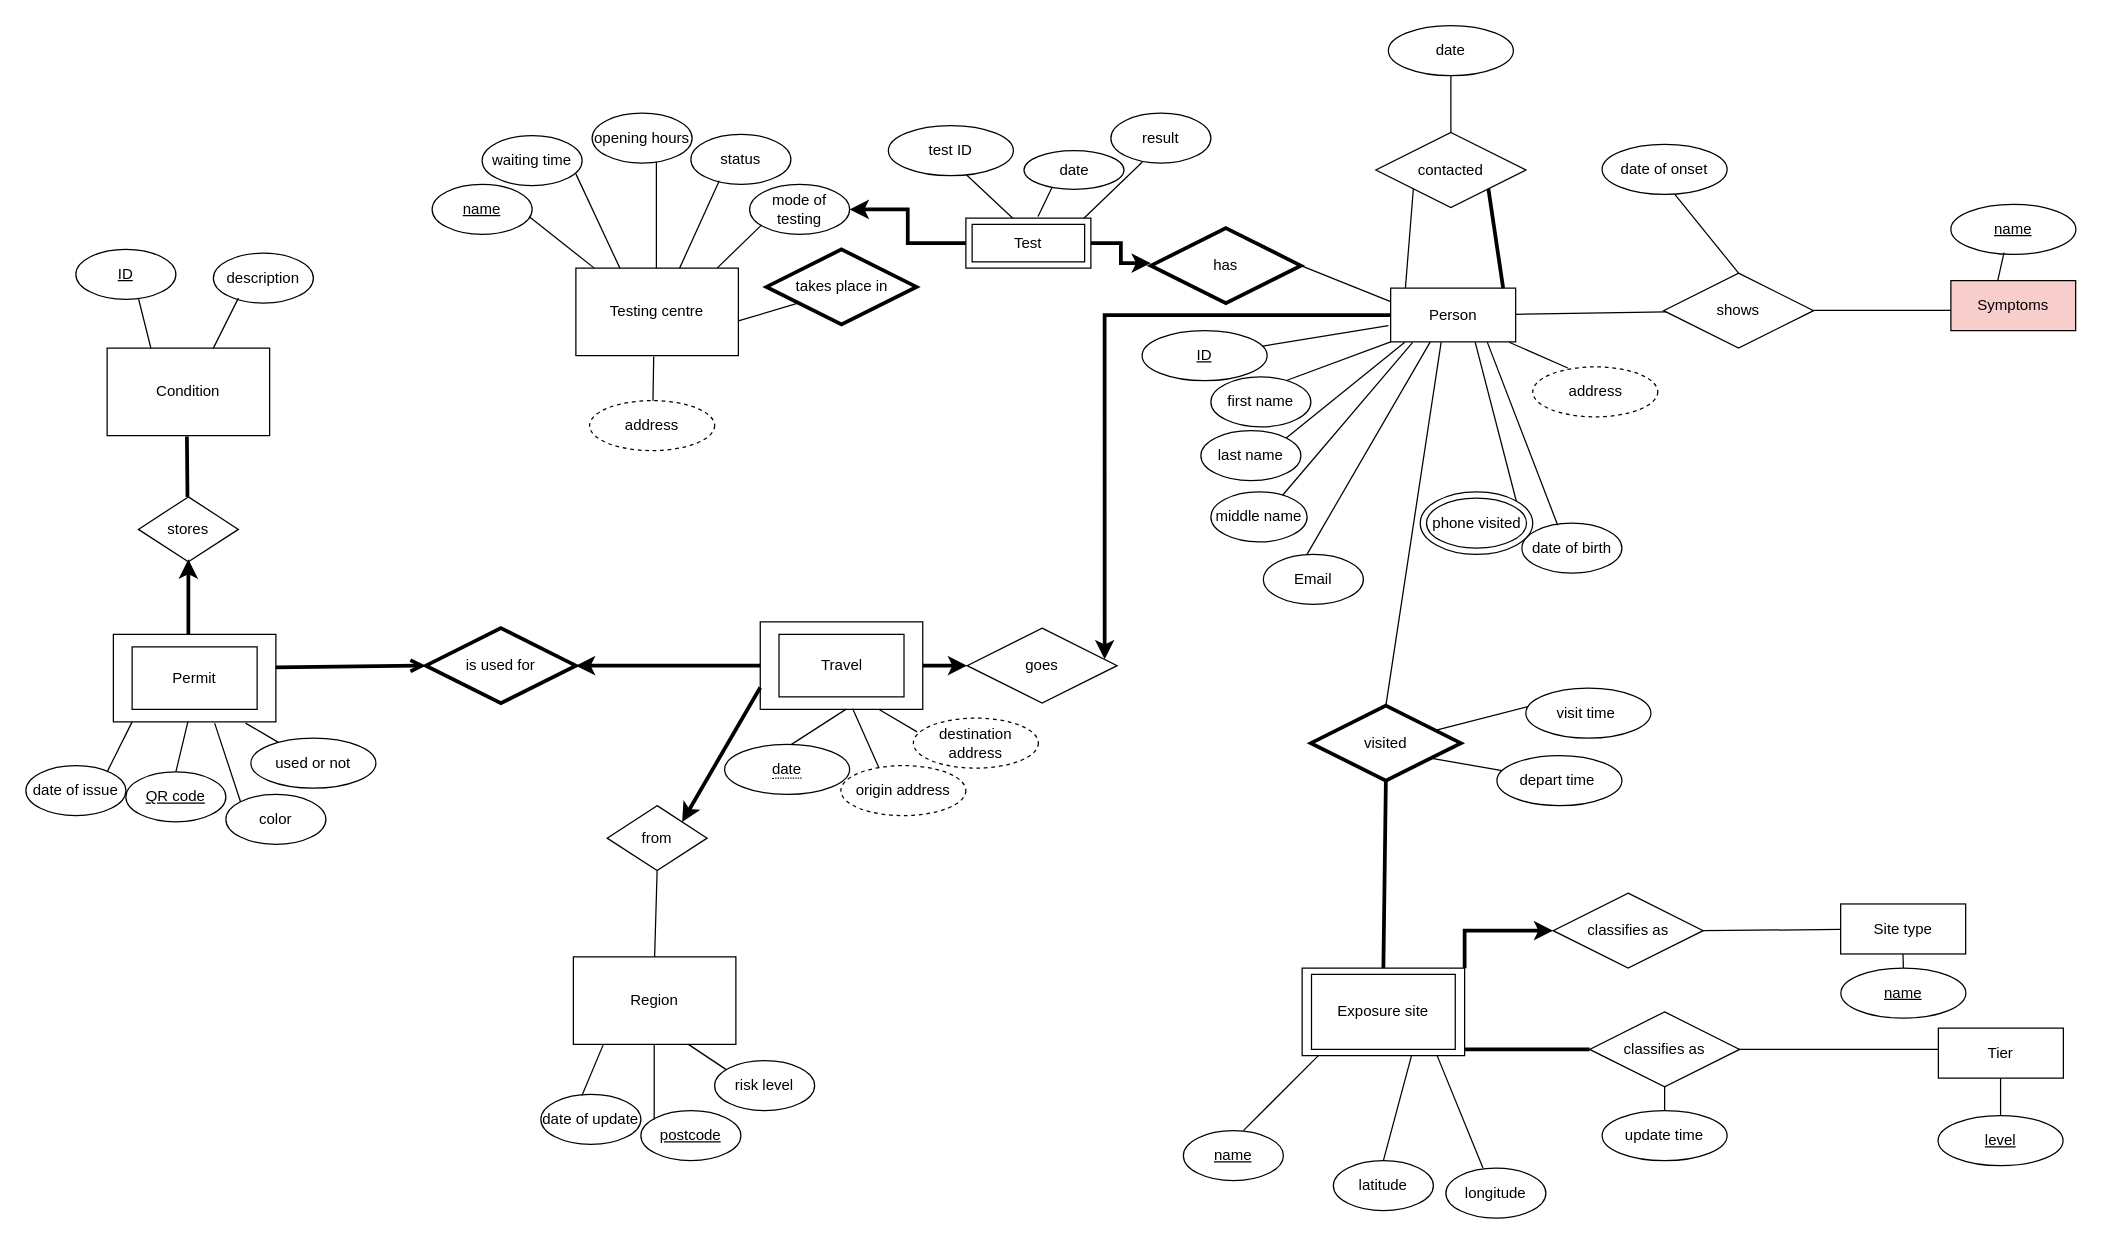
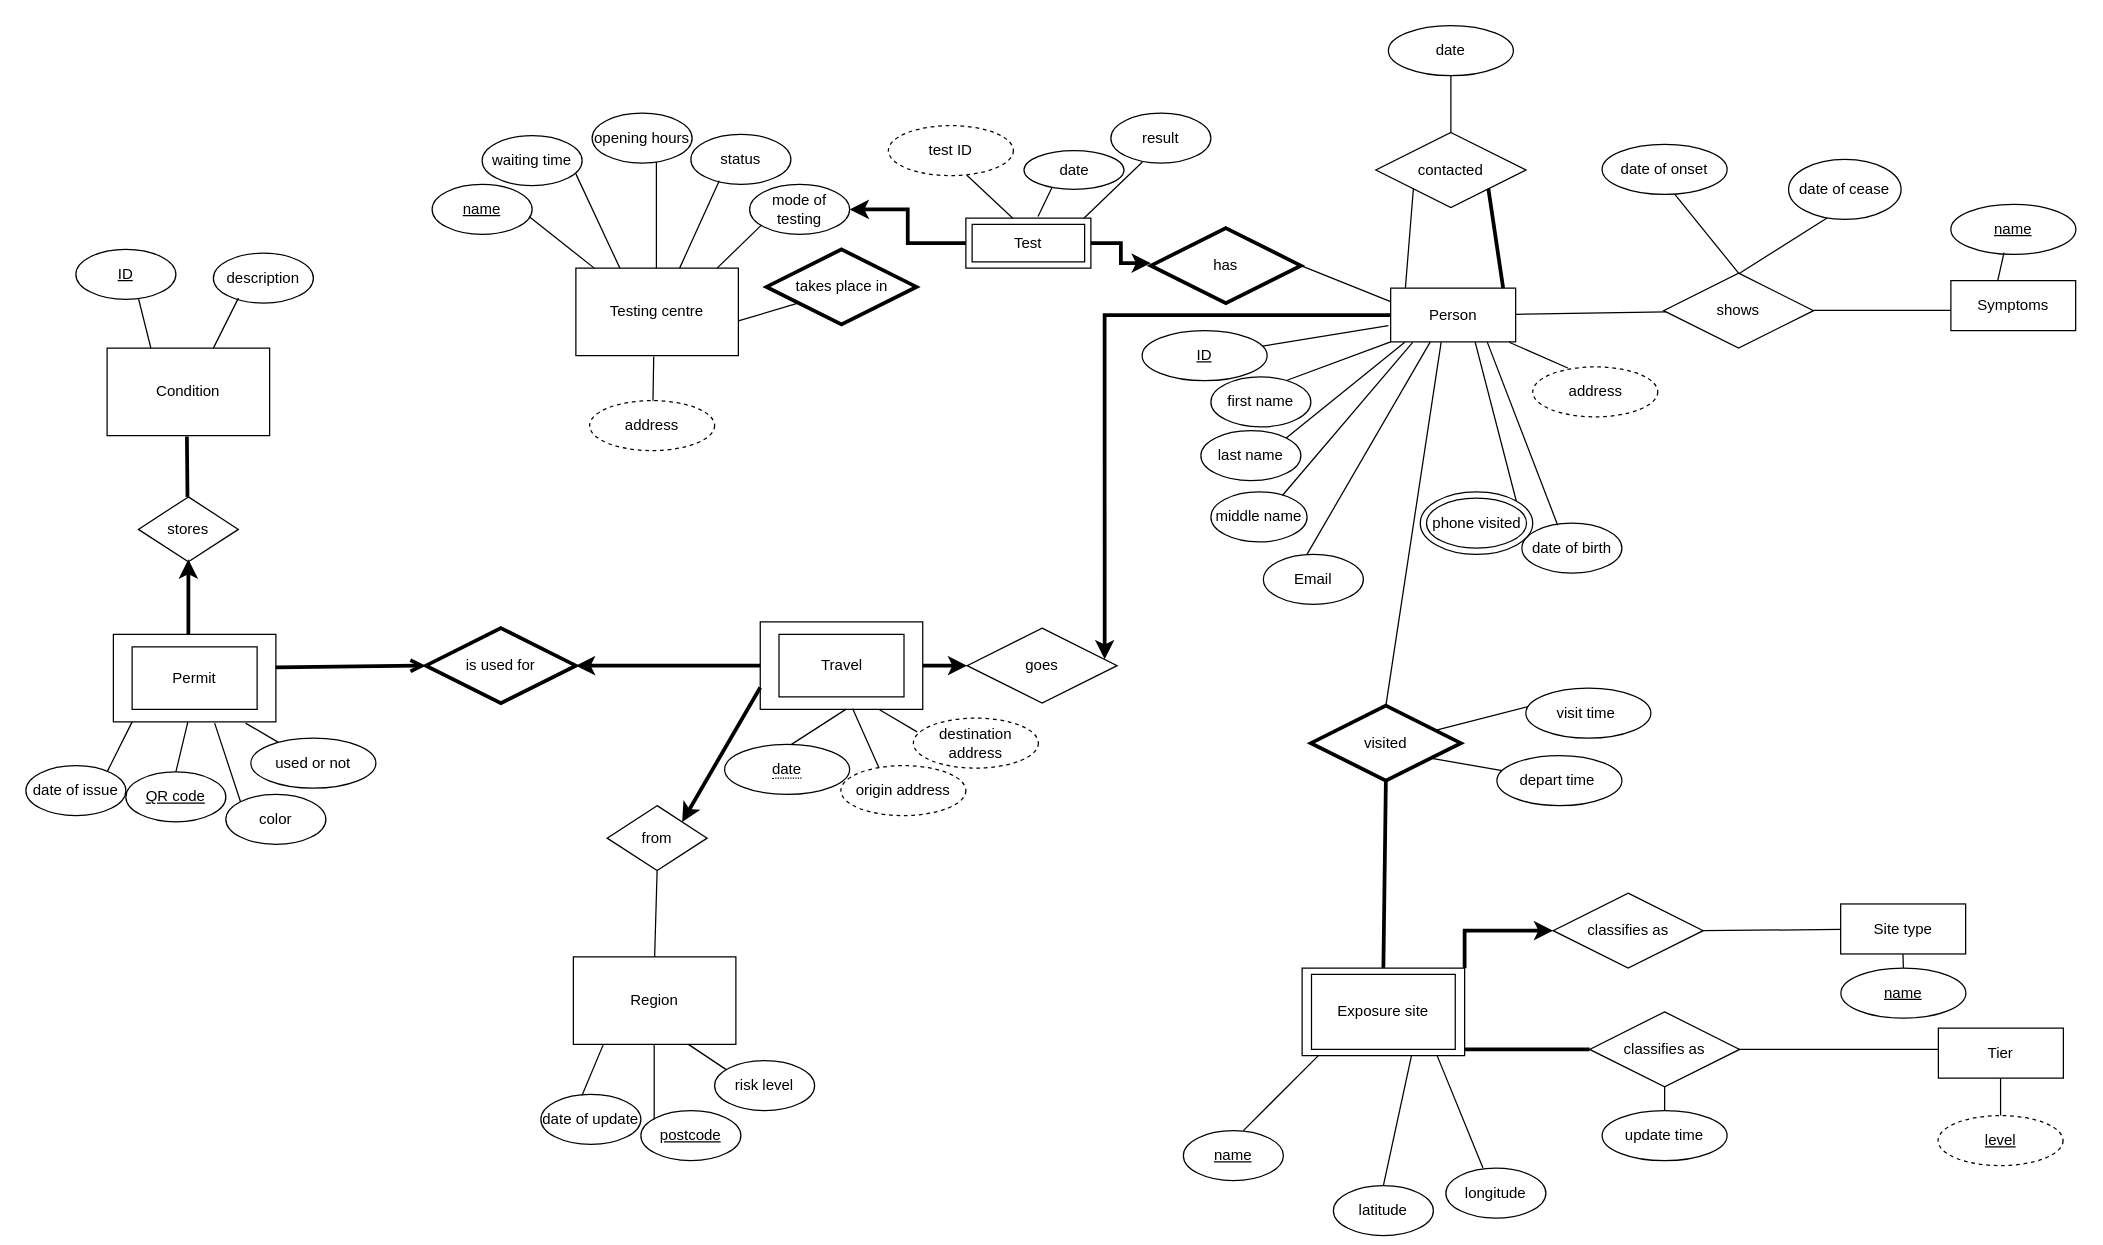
- <mxCell id="123" value="test ID" style="ellipse;whiteSpace=wrap;html=1;align=center;" parent="1" vertex="1"><mxGeometry x="710" y="100" width="100" height="40" as="geometry" /></mxCell>
+ <mxCell id="123" value="test ID" style="ellipse;whiteSpace=wrap;html=1;align=center;dashed=1;" parent="1" vertex="1"><mxGeometry x="710" y="100" width="100" height="40" as="geometry" /></mxCell>
+ <mxCell id="88" value="date of cease" style="ellipse;whiteSpace=wrap;html=1;fillColor=none;gradientColor=none;" parent="1" vertex="1"><mxGeometry x="1430.17" y="127" width="90" height="48" as="geometry" /></mxCell>
+ <mxCell id="89" value="" style="endArrow=none;html=1;rounded=0;entryX=0.342;entryY=0.978;entryDx=0;entryDy=0;entryPerimeter=0;exitX=0.504;exitY=0.004;exitDx=0;exitDy=0;exitPerimeter=0;" parent="1" source="81" target="88" edge="1"><mxGeometry relative="1" as="geometry"><mxPoint x="1390.17" y="217" as="sourcePoint" /><mxPoint x="1460.17" y="177" as="targetPoint" /></mxGeometry></mxCell>
- <mxCell id="83" value="Symptoms" style="whiteSpace=wrap;html=1;align=center;strokeWidth=1;fillColor=#f8cecc;" parent="1" vertex="1"><mxGeometry x="1560" y="224" width="99.83" height="40" as="geometry" /></mxCell>
+ <mxCell id="83" value="Symptoms" style="whiteSpace=wrap;html=1;align=center;strokeWidth=1;" parent="1" vertex="1"><mxGeometry x="1560" y="224" width="99.83" height="40" as="geometry" /></mxCell>
- <mxCell id="106" value="level" style="ellipse;whiteSpace=wrap;html=1;align=center;fontStyle=4;strokeWidth=1;" parent="1" vertex="1"><mxGeometry x="1549.76" y="892" width="100" height="40" as="geometry" /></mxCell>
+ <mxCell id="106" value="level" style="ellipse;whiteSpace=wrap;html=1;align=center;fontStyle=4;strokeWidth=1;dashed=1;" parent="1" vertex="1"><mxGeometry x="1549.76" y="892" width="100" height="40" as="geometry" /></mxCell>
- <mxCell id="9" value="latitude" style="ellipse;whiteSpace=wrap;html=1;fillColor=none;gradientColor=none;" parent="1" vertex="1"><mxGeometry x="1066" y="928" width="80" height="40" as="geometry" /></mxCell>
+ <mxCell id="9" value="latitude" style="ellipse;whiteSpace=wrap;html=1;fillColor=none;gradientColor=none;" parent="1" vertex="1"><mxGeometry x="1066" y="948" width="80" height="40" as="geometry" /></mxCell>
